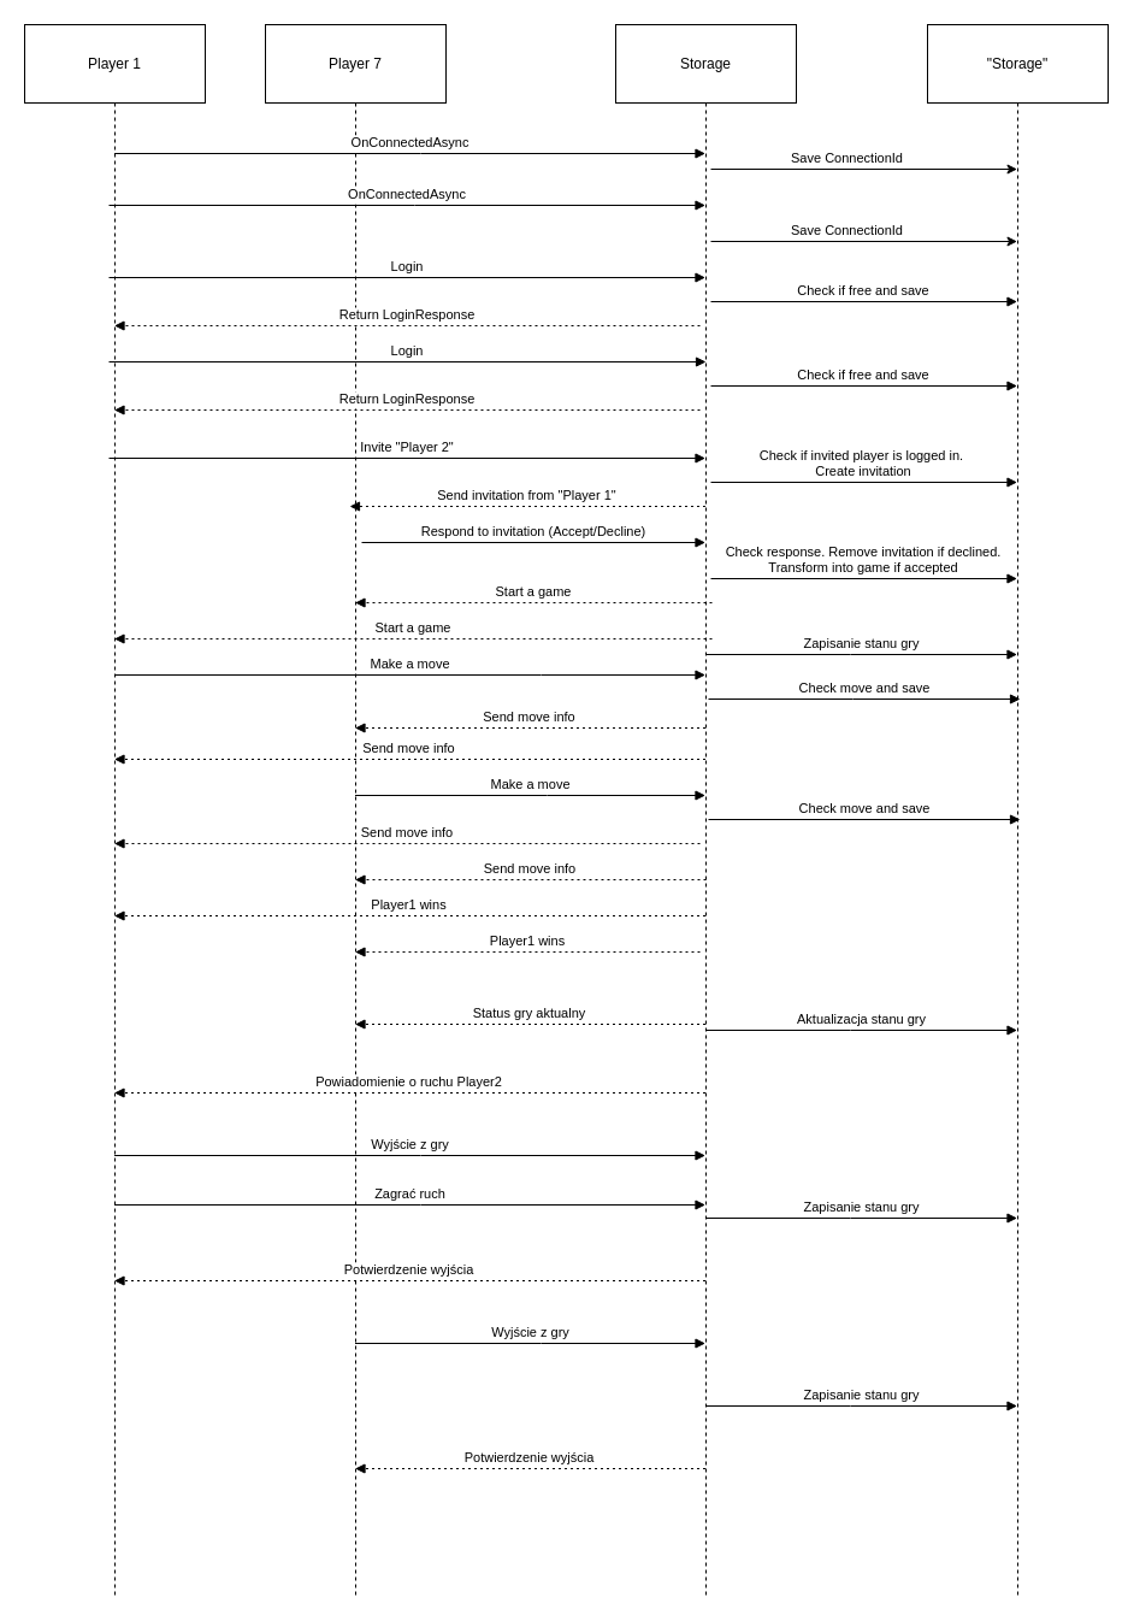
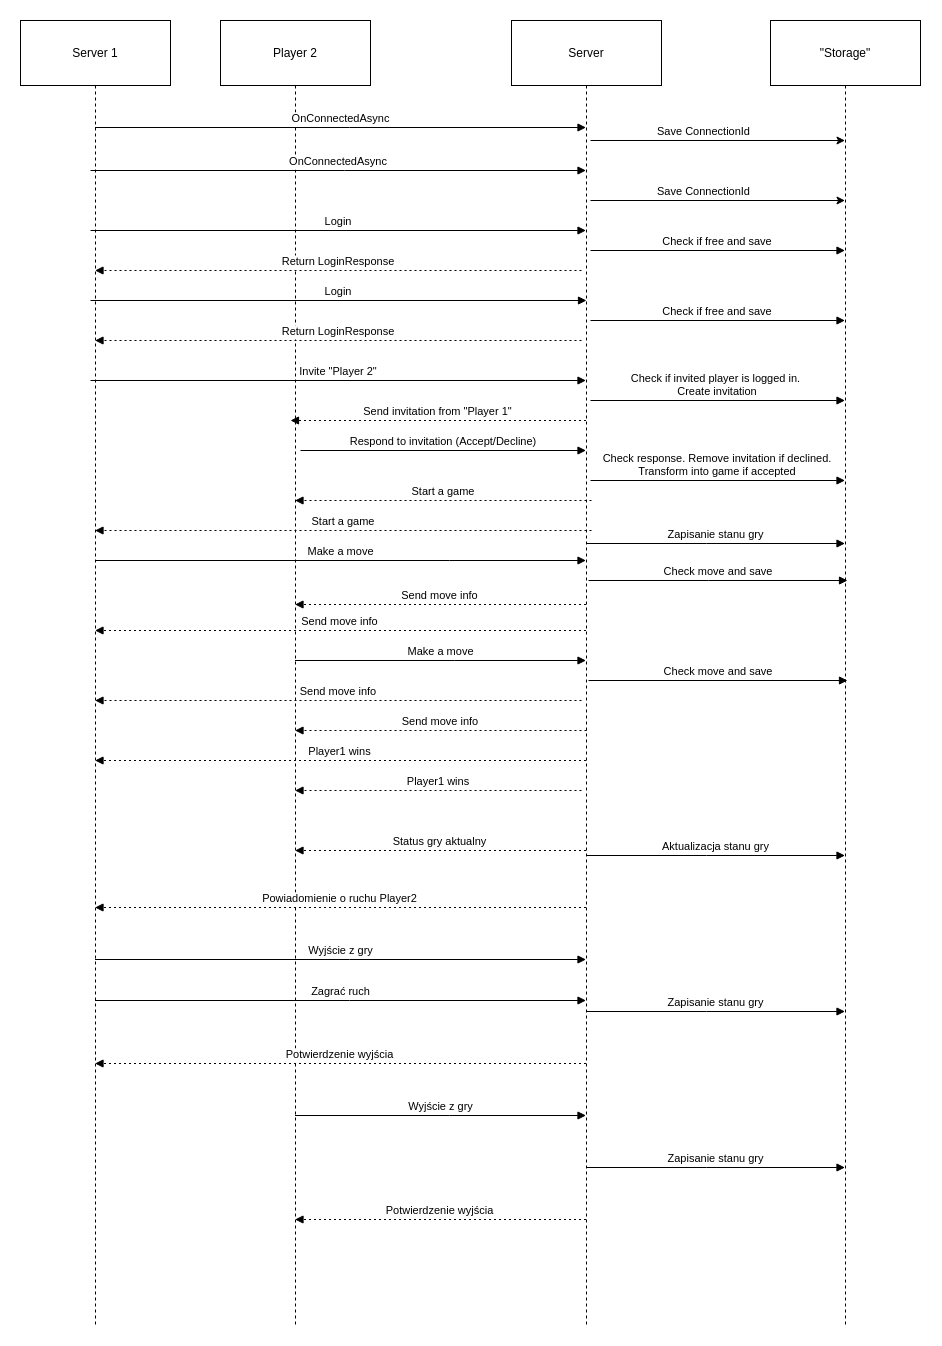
- <mxCell id="2" value="Player 1" style="shape=umlLifeline;perimeter=lifelinePerimeter;whiteSpace=wrap;container=1;dropTarget=0;collapsible=0;recursiveResize=0;outlineConnect=0;portConstraint=eastwest;newEdgeStyle={&quot;edgeStyle&quot;:&quot;elbowEdgeStyle&quot;,&quot;elbow&quot;:&quot;vertical&quot;,&quot;curved&quot;:0,&quot;rounded&quot;:0};size=65;" parent="1" vertex="1"><mxGeometry width="150" height="1304" as="geometry" x="20" y="20" /></mxCell>
+ <mxCell id="2" value="Server 1" style="shape=umlLifeline;perimeter=lifelinePerimeter;whiteSpace=wrap;container=1;dropTarget=0;collapsible=0;recursiveResize=0;outlineConnect=0;portConstraint=eastwest;newEdgeStyle={&quot;edgeStyle&quot;:&quot;elbowEdgeStyle&quot;,&quot;elbow&quot;:&quot;vertical&quot;,&quot;curved&quot;:0,&quot;rounded&quot;:0};size=65;" parent="1" vertex="1"><mxGeometry width="150" height="1304" as="geometry" x="20" y="20" /></mxCell>
- <mxCell id="3" value="Player 7" style="shape=umlLifeline;perimeter=lifelinePerimeter;whiteSpace=wrap;container=1;dropTarget=0;collapsible=0;recursiveResize=0;outlineConnect=0;portConstraint=eastwest;newEdgeStyle={&quot;edgeStyle&quot;:&quot;elbowEdgeStyle&quot;,&quot;elbow&quot;:&quot;vertical&quot;,&quot;curved&quot;:0,&quot;rounded&quot;:0};size=65;" parent="1" vertex="1"><mxGeometry x="220" width="150" height="1304" as="geometry" y="20" /></mxCell>
+ <mxCell id="3" value="Player 2" style="shape=umlLifeline;perimeter=lifelinePerimeter;whiteSpace=wrap;container=1;dropTarget=0;collapsible=0;recursiveResize=0;outlineConnect=0;portConstraint=eastwest;newEdgeStyle={&quot;edgeStyle&quot;:&quot;elbowEdgeStyle&quot;,&quot;elbow&quot;:&quot;vertical&quot;,&quot;curved&quot;:0,&quot;rounded&quot;:0};size=65;" parent="1" vertex="1"><mxGeometry x="220" width="150" height="1304" as="geometry" y="20" /></mxCell>
- <mxCell id="4" value="Storage" style="shape=umlLifeline;perimeter=lifelinePerimeter;whiteSpace=wrap;container=1;dropTarget=0;collapsible=0;recursiveResize=0;outlineConnect=0;portConstraint=eastwest;newEdgeStyle={&quot;edgeStyle&quot;:&quot;elbowEdgeStyle&quot;,&quot;elbow&quot;:&quot;vertical&quot;,&quot;curved&quot;:0,&quot;rounded&quot;:0};size=65;" parent="1" vertex="1"><mxGeometry x="511" width="150" height="1304" as="geometry" y="20" /></mxCell>
+ <mxCell id="4" value="Server" style="shape=umlLifeline;perimeter=lifelinePerimeter;whiteSpace=wrap;container=1;dropTarget=0;collapsible=0;recursiveResize=0;outlineConnect=0;portConstraint=eastwest;newEdgeStyle={&quot;edgeStyle&quot;:&quot;elbowEdgeStyle&quot;,&quot;elbow&quot;:&quot;vertical&quot;,&quot;curved&quot;:0,&quot;rounded&quot;:0};size=65;" parent="1" vertex="1"><mxGeometry x="511" width="150" height="1304" as="geometry" y="20" /></mxCell>
